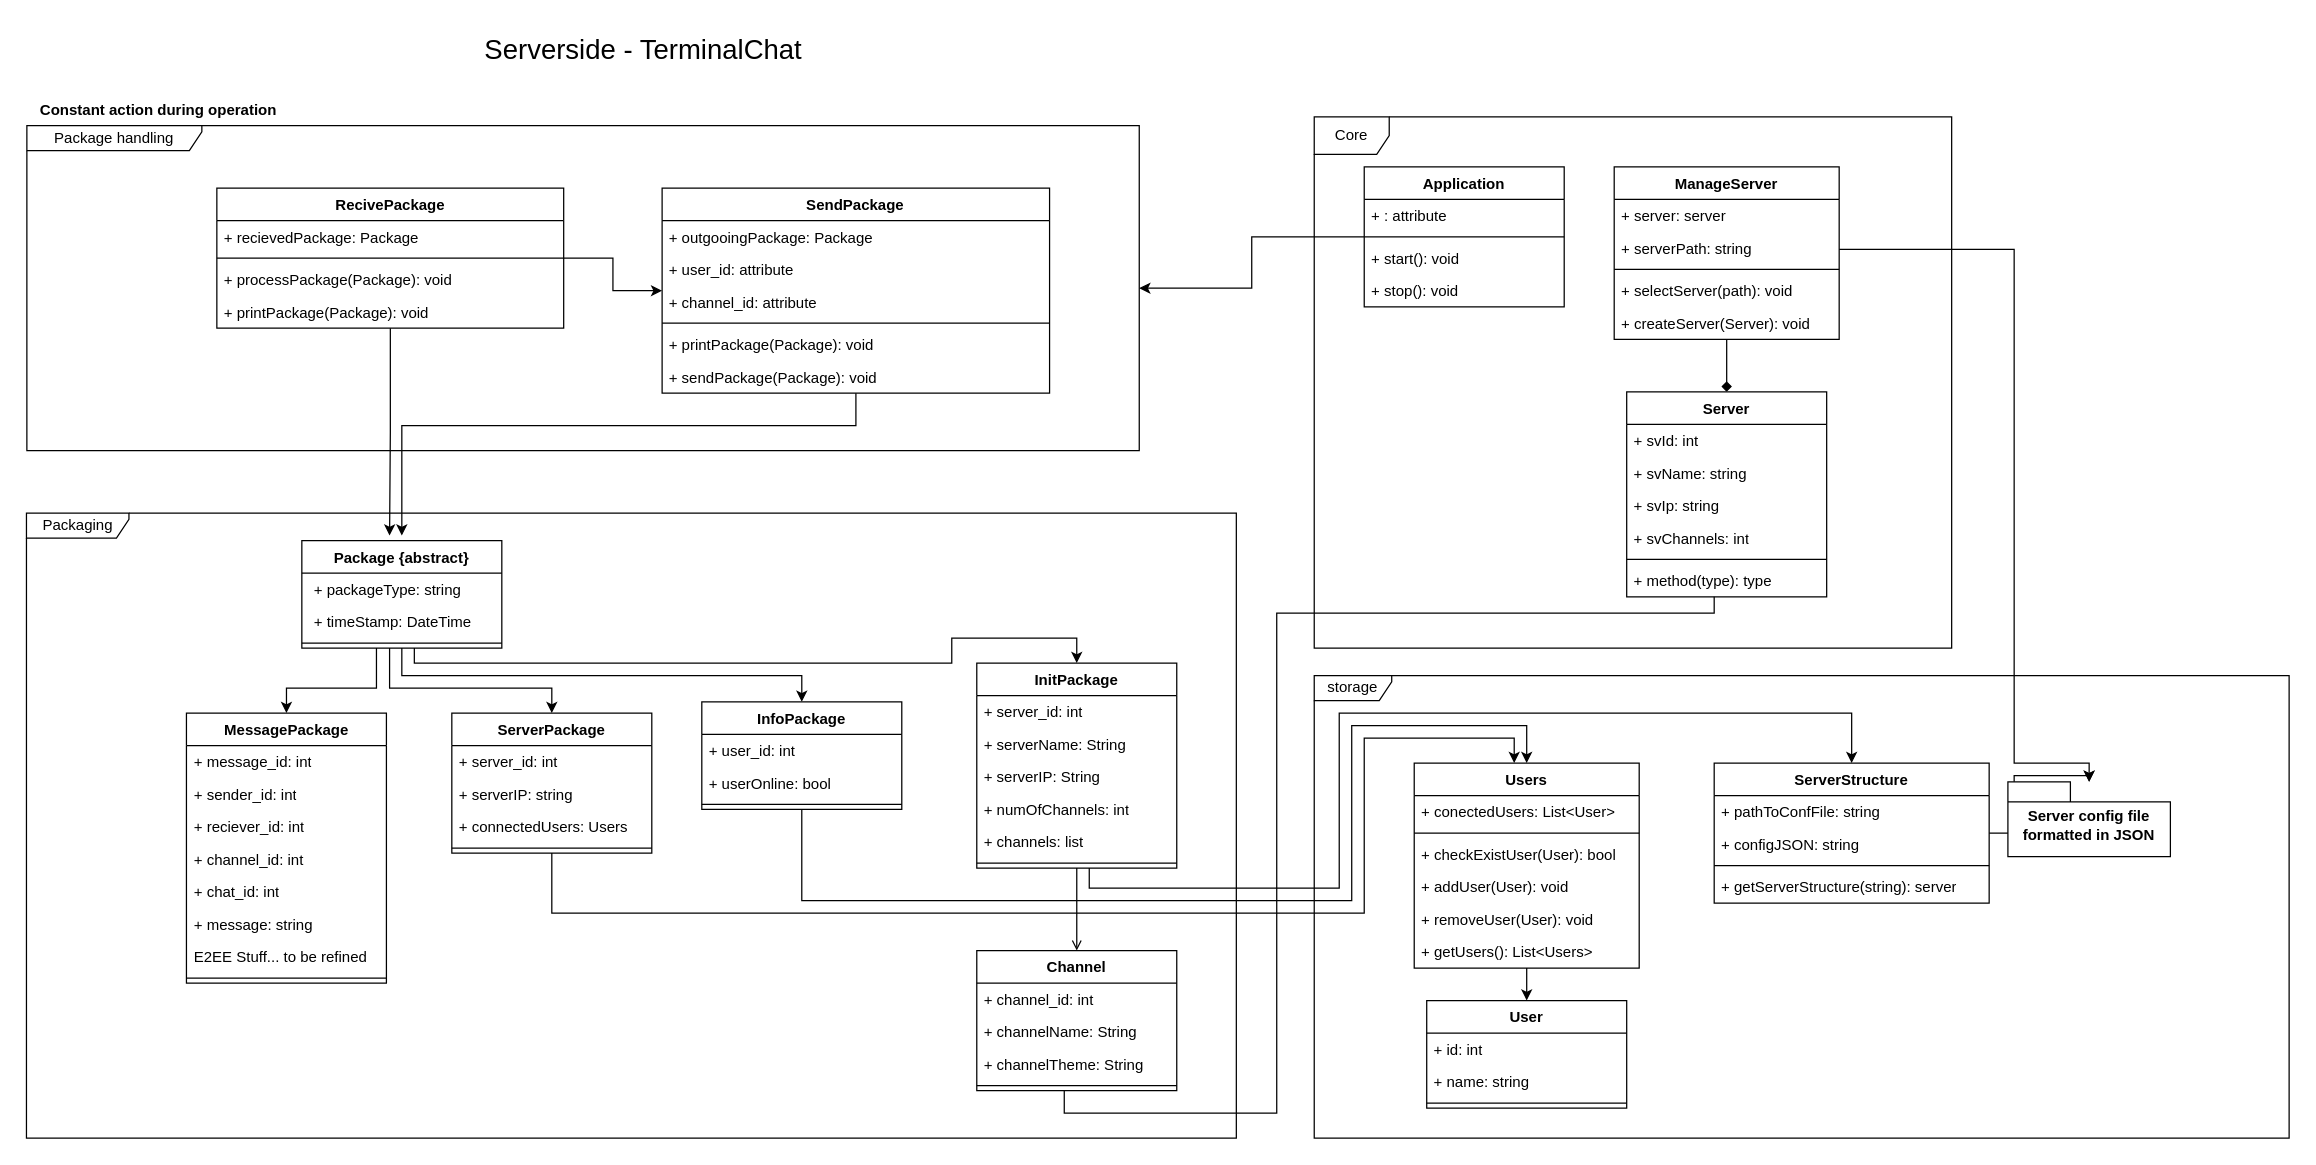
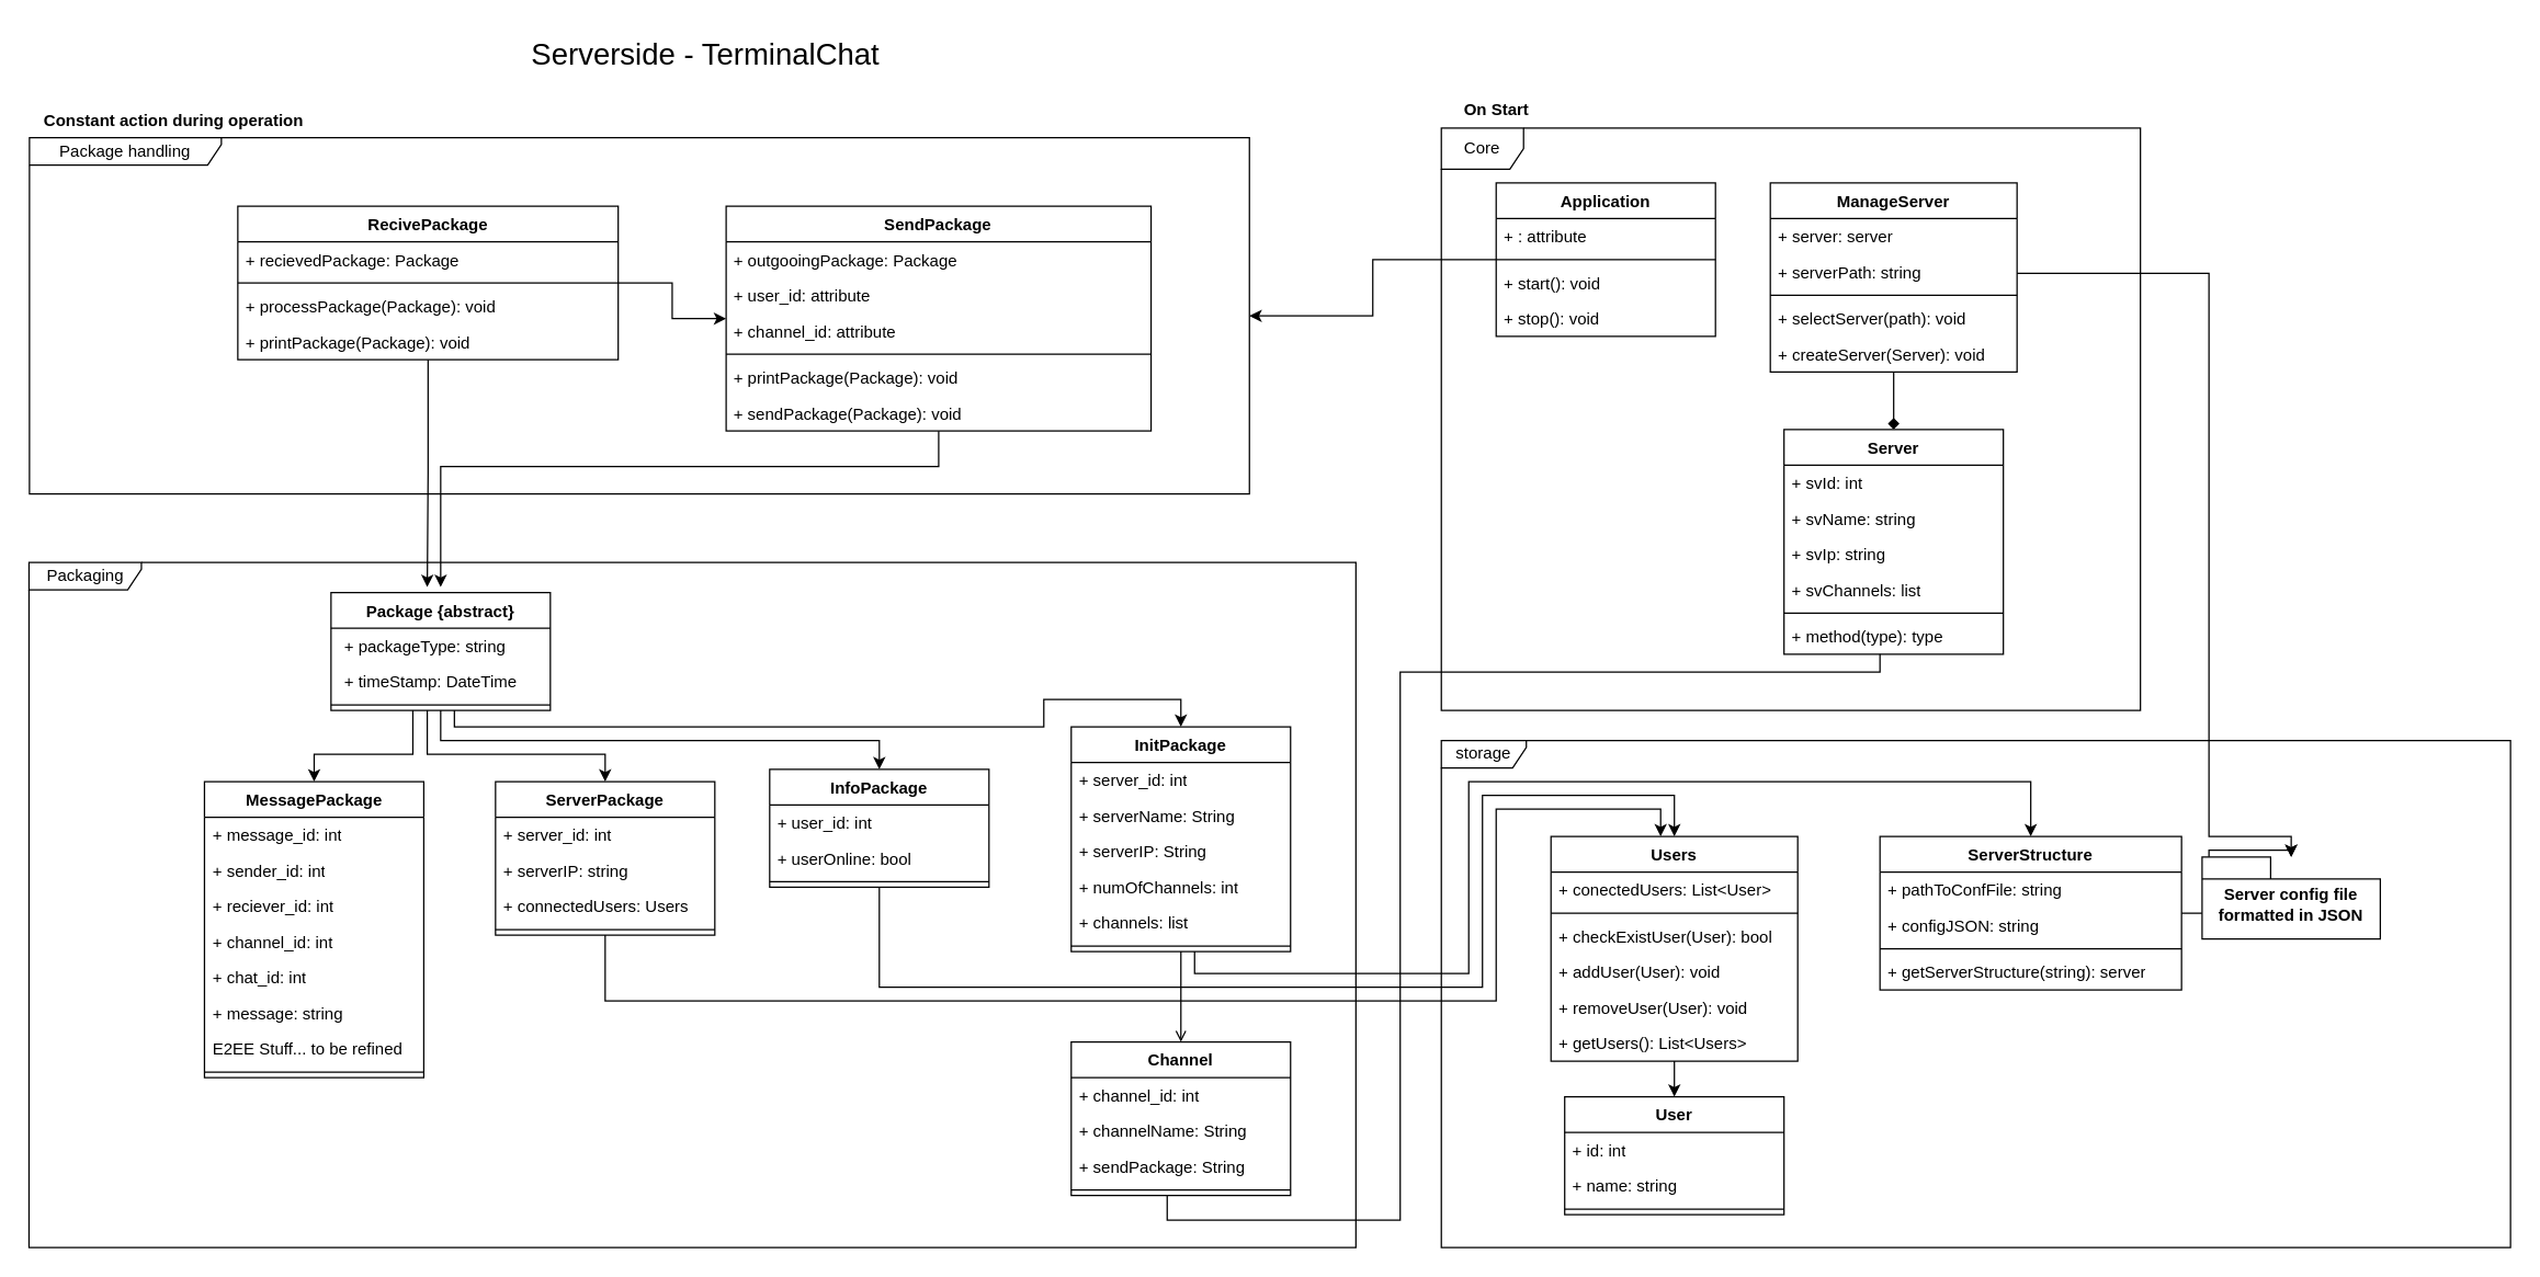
+ <mxCell id="101" value="On Start" style="text;align=center;fontStyle=1;verticalAlign=middle;spacingLeft=3;spacingRight=3;strokeColor=none;rotatable=0;points=[[0,0.5],[1,0.5]];portConstraint=eastwest;html=1;labelBackgroundColor=none;" vertex="1" parent="1"><mxGeometry x="1051" y="66.96" width="80" height="26" as="geometry" /></mxCell>
- <mxCell id="98" value="+ svChannels: int" style="text;align=left;verticalAlign=top;spacingLeft=4;spacingRight=4;overflow=hidden;rotatable=0;points=[[0,0.5],[1,0.5]];portConstraint=eastwest;whiteSpace=wrap;html=1;swimlaneLine=1;shadow=0;fillOpacity=100;backgroundOutline=0;labelBackgroundColor=none;" vertex="1" parent="94"><mxGeometry y="104" width="160" height="26" as="geometry" /></mxCell>
+ <mxCell id="98" value="+ svChannels: list" style="text;align=left;verticalAlign=top;spacingLeft=4;spacingRight=4;overflow=hidden;rotatable=0;points=[[0,0.5],[1,0.5]];portConstraint=eastwest;whiteSpace=wrap;html=1;swimlaneLine=1;shadow=0;fillOpacity=100;backgroundOutline=0;labelBackgroundColor=none;" vertex="1" parent="94"><mxGeometry y="104" width="160" height="26" as="geometry" /></mxCell>
- <mxCell id="75" value="+ channelTheme: String" style="text;align=left;verticalAlign=top;spacingLeft=4;spacingRight=4;overflow=hidden;rotatable=0;points=[[0,0.5],[1,0.5]];portConstraint=eastwest;whiteSpace=wrap;html=1;swimlaneLine=1;shadow=0;fillOpacity=100;backgroundOutline=0;labelBackgroundColor=none;" parent="72" vertex="1"><mxGeometry y="78" width="160" height="26" as="geometry" /></mxCell>
+ <mxCell id="75" value="+ sendPackage: String" style="text;align=left;verticalAlign=top;spacingLeft=4;spacingRight=4;overflow=hidden;rotatable=0;points=[[0,0.5],[1,0.5]];portConstraint=eastwest;whiteSpace=wrap;html=1;swimlaneLine=1;shadow=0;fillOpacity=100;backgroundOutline=0;labelBackgroundColor=none;" parent="72" vertex="1"><mxGeometry y="78" width="160" height="26" as="geometry" /></mxCell>
